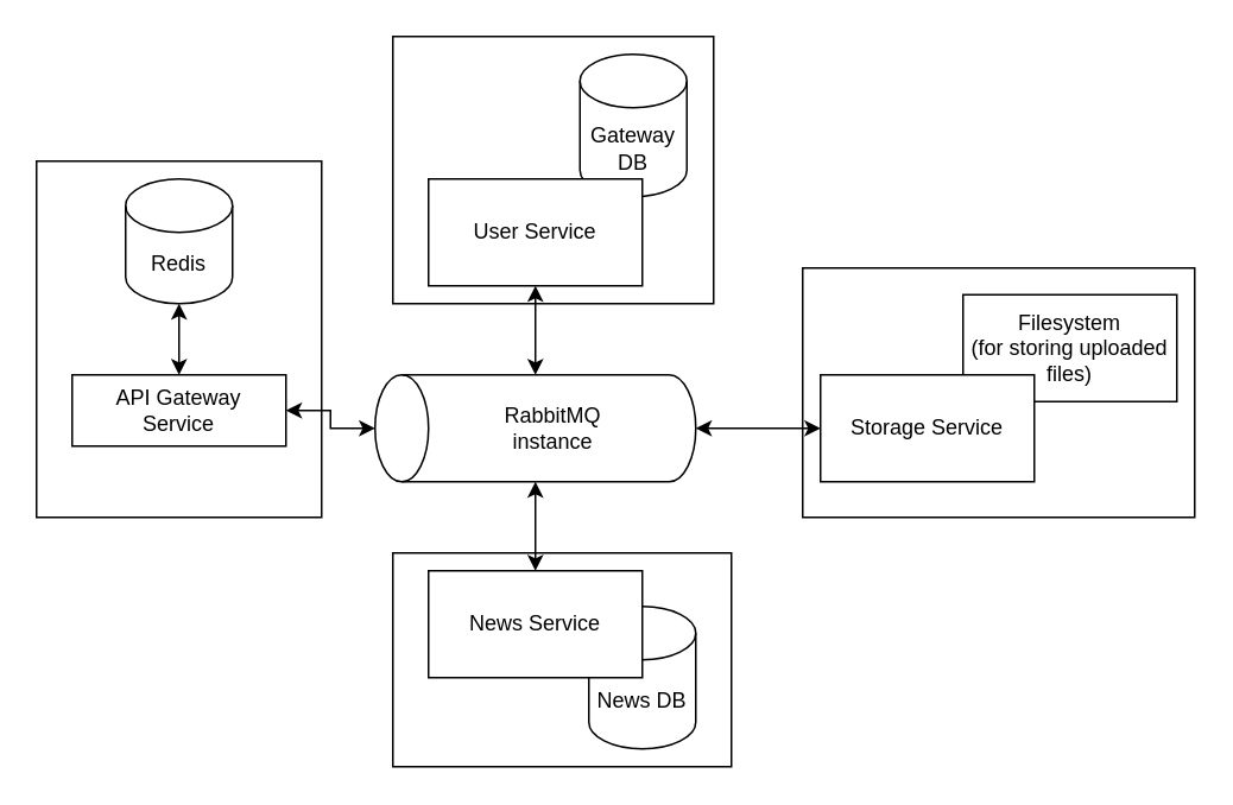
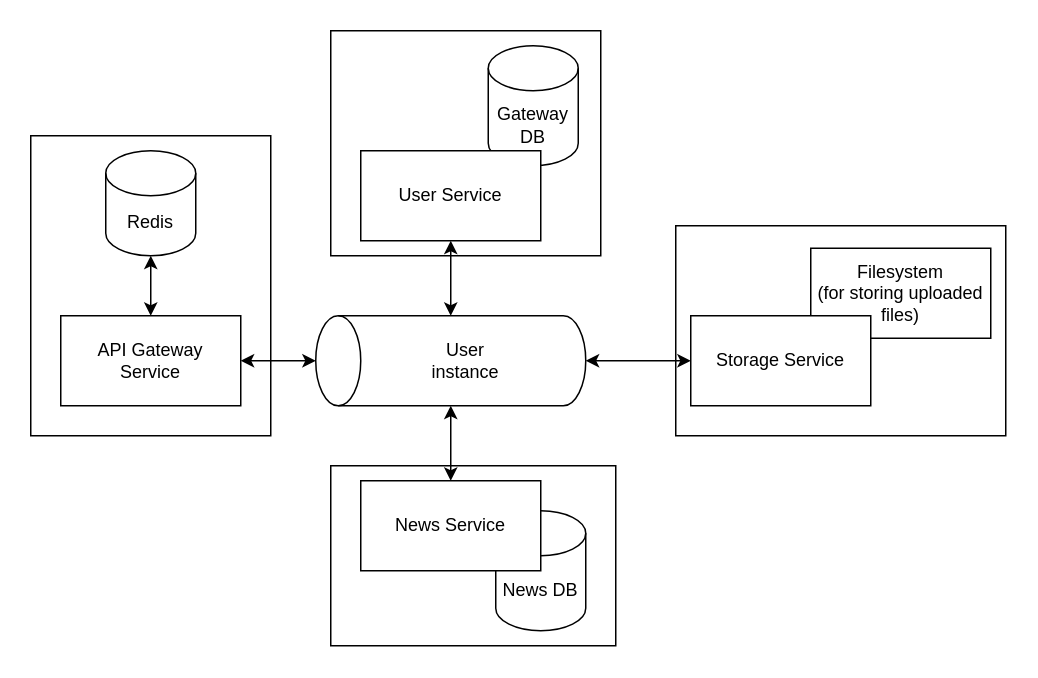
- <mxCell id="7" value="API Gateway&lt;br&gt;Service" style="rounded=0;whiteSpace=wrap;html=1;" vertex="1" parent="1"><mxGeometry x="40" y="210" width="120" height="40" as="geometry" /></mxCell>
+ <mxCell id="7" value="API Gateway&lt;br&gt;Service" style="rounded=0;whiteSpace=wrap;html=1;" vertex="1" parent="1"><mxGeometry x="40" y="210" width="120" height="60" as="geometry" /></mxCell>
- <mxCell id="9" value="RabbitMQ&lt;br&gt;instance" style="text;html=1;strokeColor=none;fillColor=none;align=center;verticalAlign=middle;whiteSpace=wrap;rounded=0;" vertex="1" parent="1"><mxGeometry x="280" y="225" width="60" height="30" as="geometry" /></mxCell>
+ <mxCell id="9" value="User&lt;br&gt;instance" style="text;html=1;strokeColor=none;fillColor=none;align=center;verticalAlign=middle;whiteSpace=wrap;rounded=0;" vertex="1" parent="1"><mxGeometry x="280" y="225" width="60" height="30" as="geometry" /></mxCell>
